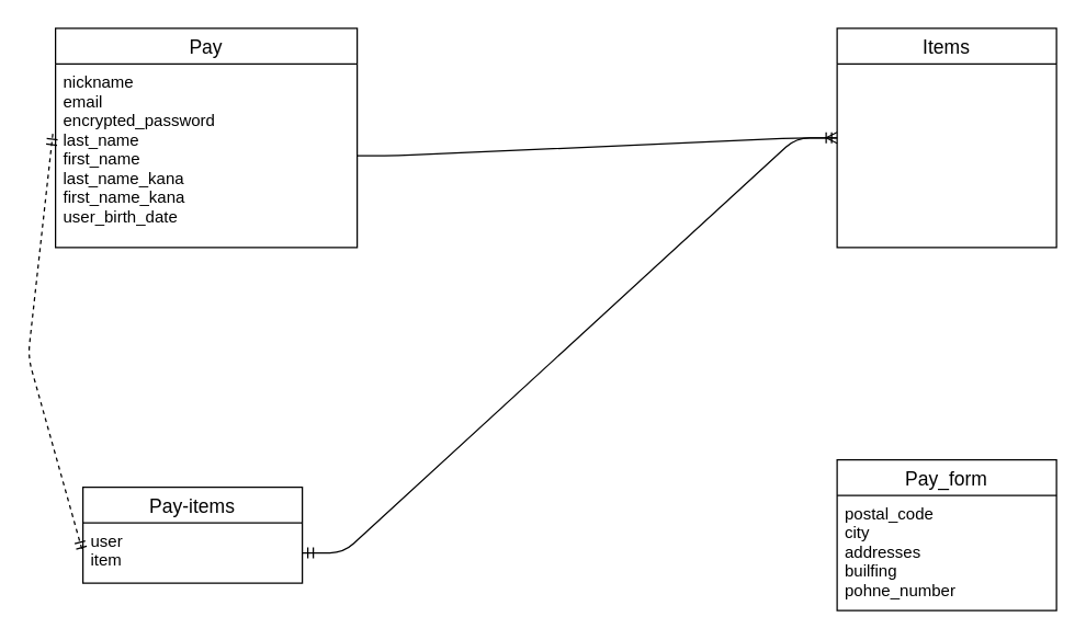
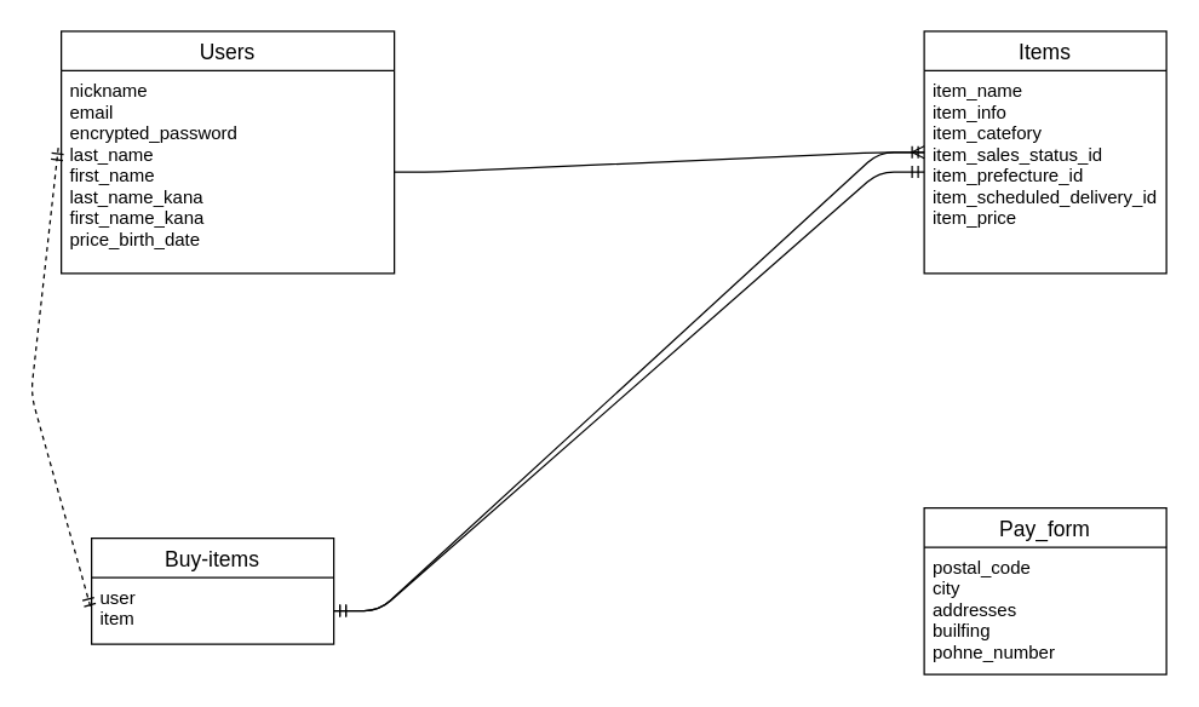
- <mxCell id="3" value="Pay" style="swimlane;fontStyle=0;childLayout=stackLayout;horizontal=1;startSize=26;horizontalStack=0;resizeParent=1;resizeParentMax=0;resizeLast=0;collapsible=1;marginBottom=0;align=center;fontSize=14;" parent="1" vertex="1"><mxGeometry x="40" y="20" width="220" height="160" as="geometry" /></mxCell>
+ <mxCell id="3" value="Users" style="swimlane;fontStyle=0;childLayout=stackLayout;horizontal=1;startSize=26;horizontalStack=0;resizeParent=1;resizeParentMax=0;resizeLast=0;collapsible=1;marginBottom=0;align=center;fontSize=14;" parent="1" vertex="1"><mxGeometry x="40" y="20" width="220" height="160" as="geometry" /></mxCell>
- <mxCell id="4" value="nickname&#10;email&#10;encrypted_password&#10;last_name&#10;first_name&#10;last_name_kana&#10;first_name_kana&#10;user_birth_date" style="text;strokeColor=none;fillColor=none;spacingLeft=4;spacingRight=4;overflow=hidden;rotatable=0;points=[[0,0.5],[1,0.5]];portConstraint=eastwest;fontSize=12;" parent="3" vertex="1"><mxGeometry y="26" width="220" height="134" as="geometry" /></mxCell>
+ <mxCell id="4" value="nickname&#10;email&#10;encrypted_password&#10;last_name&#10;first_name&#10;last_name_kana&#10;first_name_kana&#10;price_birth_date" style="text;strokeColor=none;fillColor=none;spacingLeft=4;spacingRight=4;overflow=hidden;rotatable=0;points=[[0,0.5],[1,0.5]];portConstraint=eastwest;fontSize=12;" parent="3" vertex="1"><mxGeometry y="26" width="220" height="134" as="geometry" /></mxCell>
+ <mxCell id="13" value="item_name&#10;item_info&#10;item_catefory&#10;item_sales_status_id&#10;item_prefecture_id&#10;item_scheduled_delivery_id&#10;item_price&#10;" style="text;strokeColor=none;fillColor=none;spacingLeft=4;spacingRight=4;overflow=hidden;rotatable=0;points=[[0,0.5],[1,0.5]];portConstraint=eastwest;fontSize=12;" parent="1" vertex="1"><mxGeometry x="610" y="46" width="160" height="134" as="geometry" /></mxCell>
+ <mxCell id="11" value="" style="edgeStyle=entityRelationEdgeStyle;fontSize=12;html=1;endArrow=ERmandOne;startArrow=ERmandOne;entryX=0;entryY=0.5;entryDx=0;entryDy=0;exitX=1;exitY=0.5;exitDx=0;exitDy=0;" edge="1" parent="1" source="6" target="13"><mxGeometry width="100" height="100" relative="1" as="geometry"><mxPoint x="290" y="230" as="sourcePoint" /><mxPoint x="390" y="130" as="targetPoint" /></mxGeometry></mxCell>
- <mxCell id="5" value="Pay-items" style="swimlane;fontStyle=0;childLayout=stackLayout;horizontal=1;startSize=26;horizontalStack=0;resizeParent=1;resizeParentMax=0;resizeLast=0;collapsible=1;marginBottom=0;align=center;fontSize=14;" parent="1" vertex="1"><mxGeometry x="60" y="355" width="160" height="70" as="geometry" /></mxCell>
+ <mxCell id="5" value="Buy-items" style="swimlane;fontStyle=0;childLayout=stackLayout;horizontal=1;startSize=26;horizontalStack=0;resizeParent=1;resizeParentMax=0;resizeLast=0;collapsible=1;marginBottom=0;align=center;fontSize=14;" parent="1" vertex="1"><mxGeometry x="60" y="355" width="160" height="70" as="geometry" /></mxCell>
